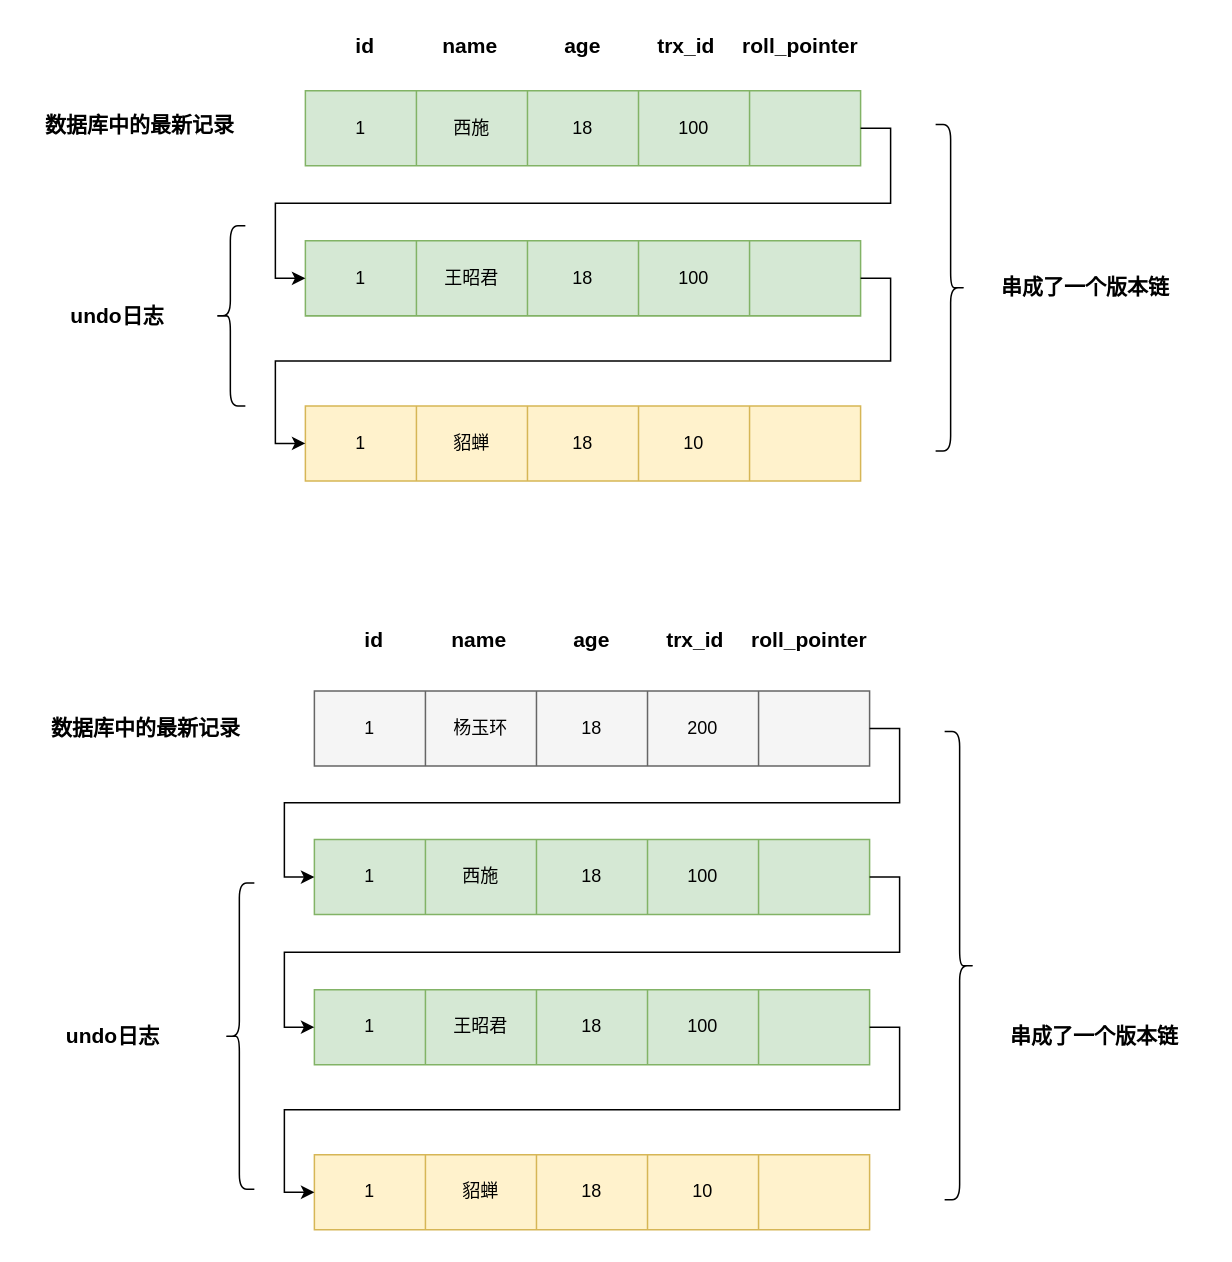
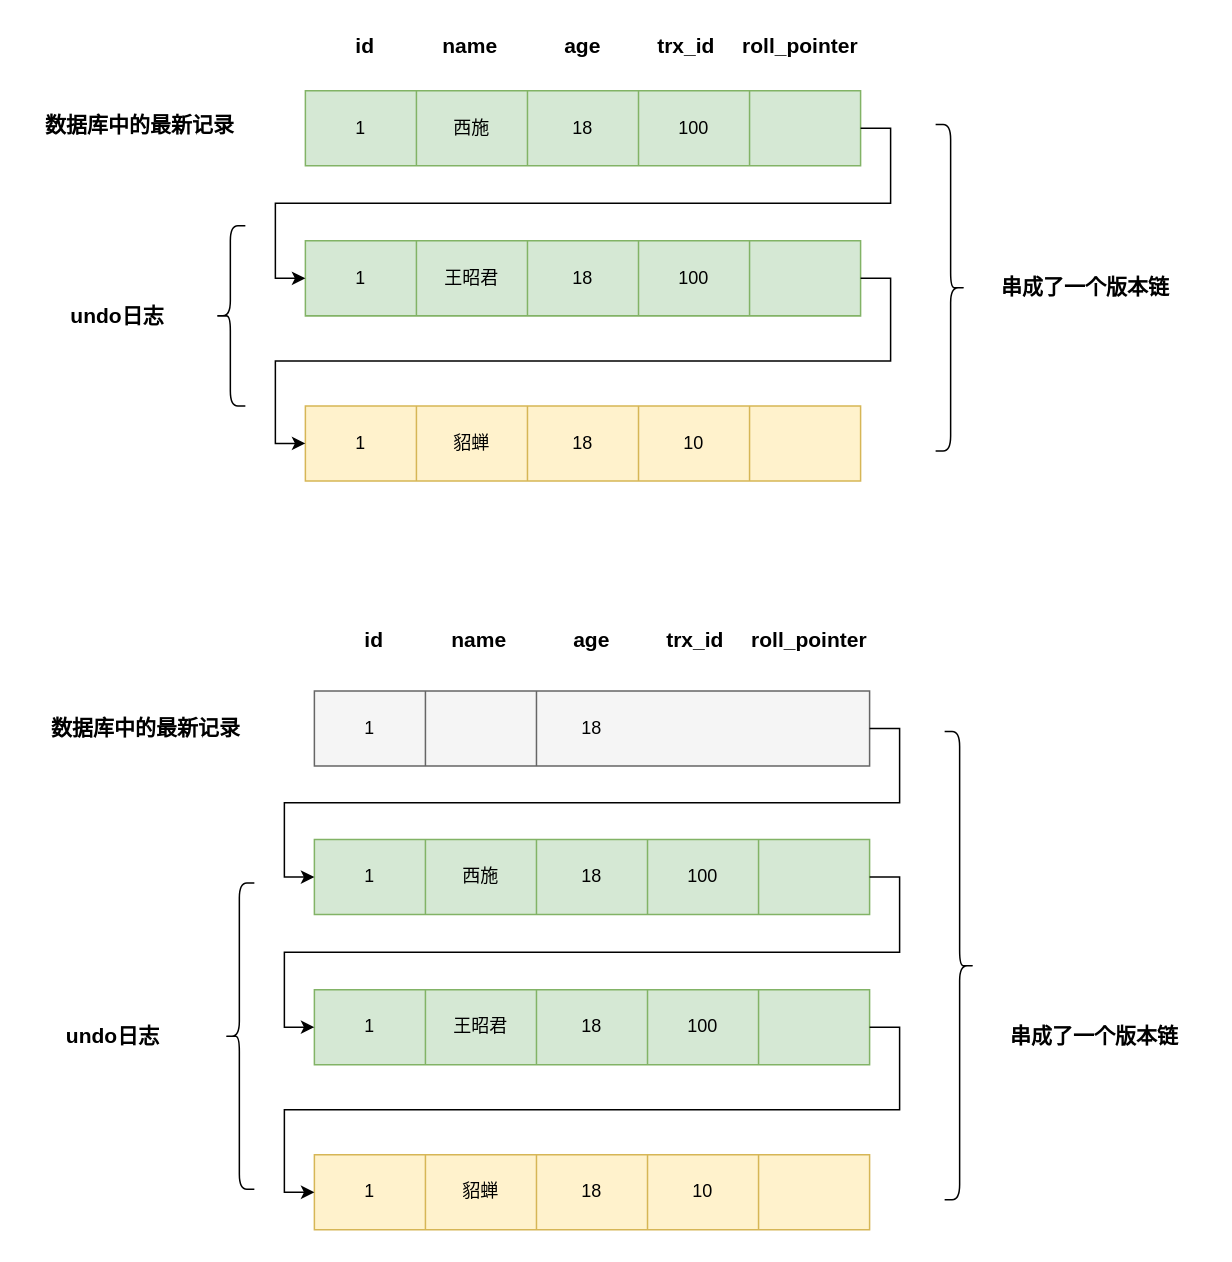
- <mxCell id="69" value="杨玉环" style="shape=partialRectangle;html=1;whiteSpace=wrap;connectable=0;fillColor=none;top=0;left=0;bottom=0;right=0;overflow=hidden;" vertex="1" parent="67"><mxGeometry x="74" width="74" height="50" as="geometry" /></mxCell>
- <mxCell id="71" value="200" style="shape=partialRectangle;html=1;whiteSpace=wrap;connectable=0;fillColor=none;top=0;left=0;bottom=0;right=0;overflow=hidden;" vertex="1" parent="67"><mxGeometry x="222" width="74" height="50" as="geometry" /></mxCell>
